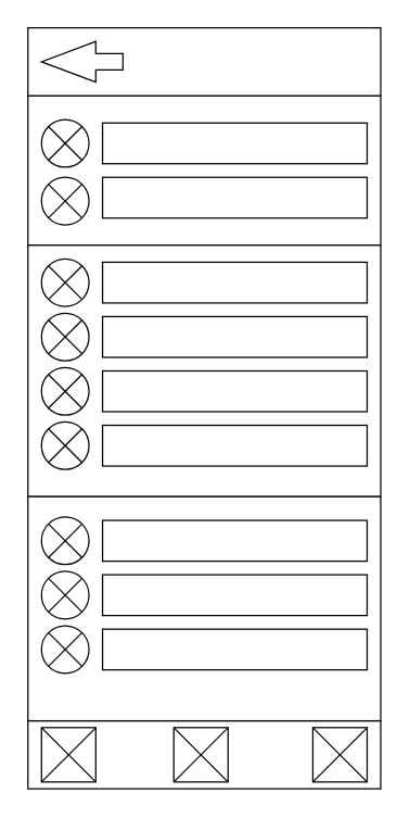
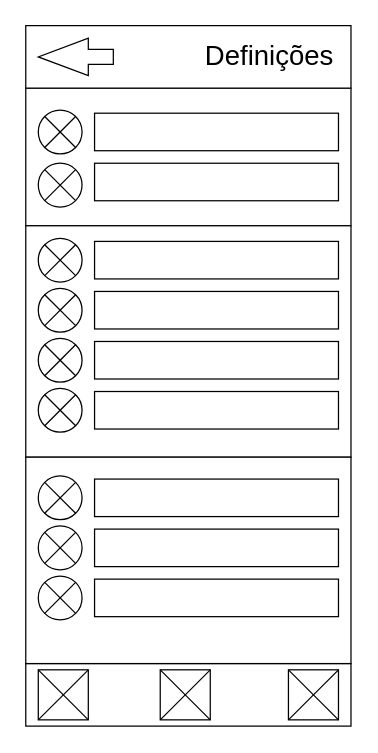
+ <mxCell id="41" value="&lt;font style=&quot;font-size: 22px&quot;&gt;Definições&lt;/font&gt;" style="text;html=1;strokeColor=none;fillColor=none;align=center;verticalAlign=middle;whiteSpace=wrap;rounded=0;" vertex="1" parent="1"><mxGeometry x="160" y="35" width="110" height="20" as="geometry" /></mxCell>
